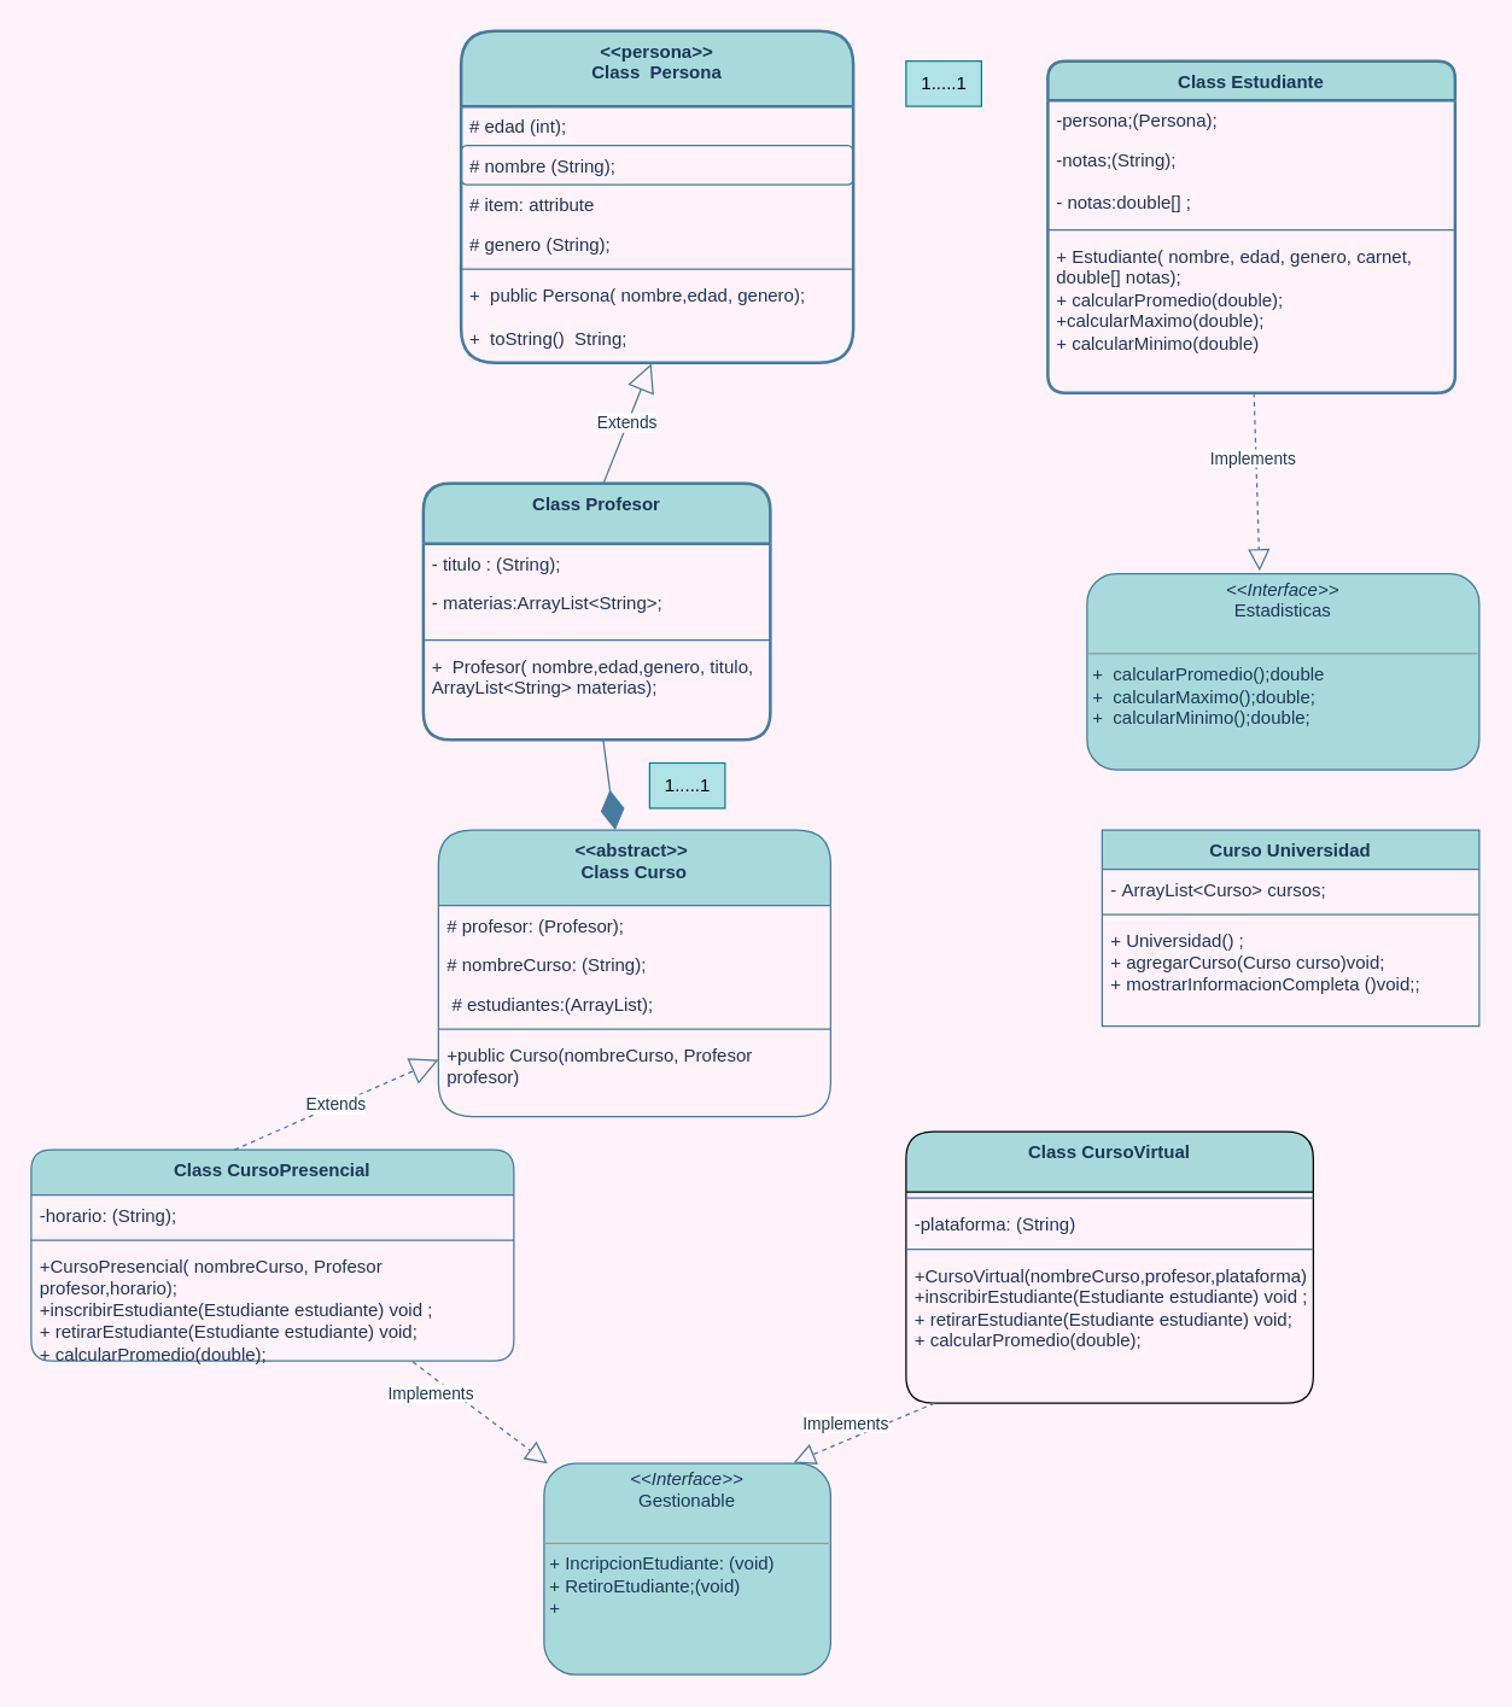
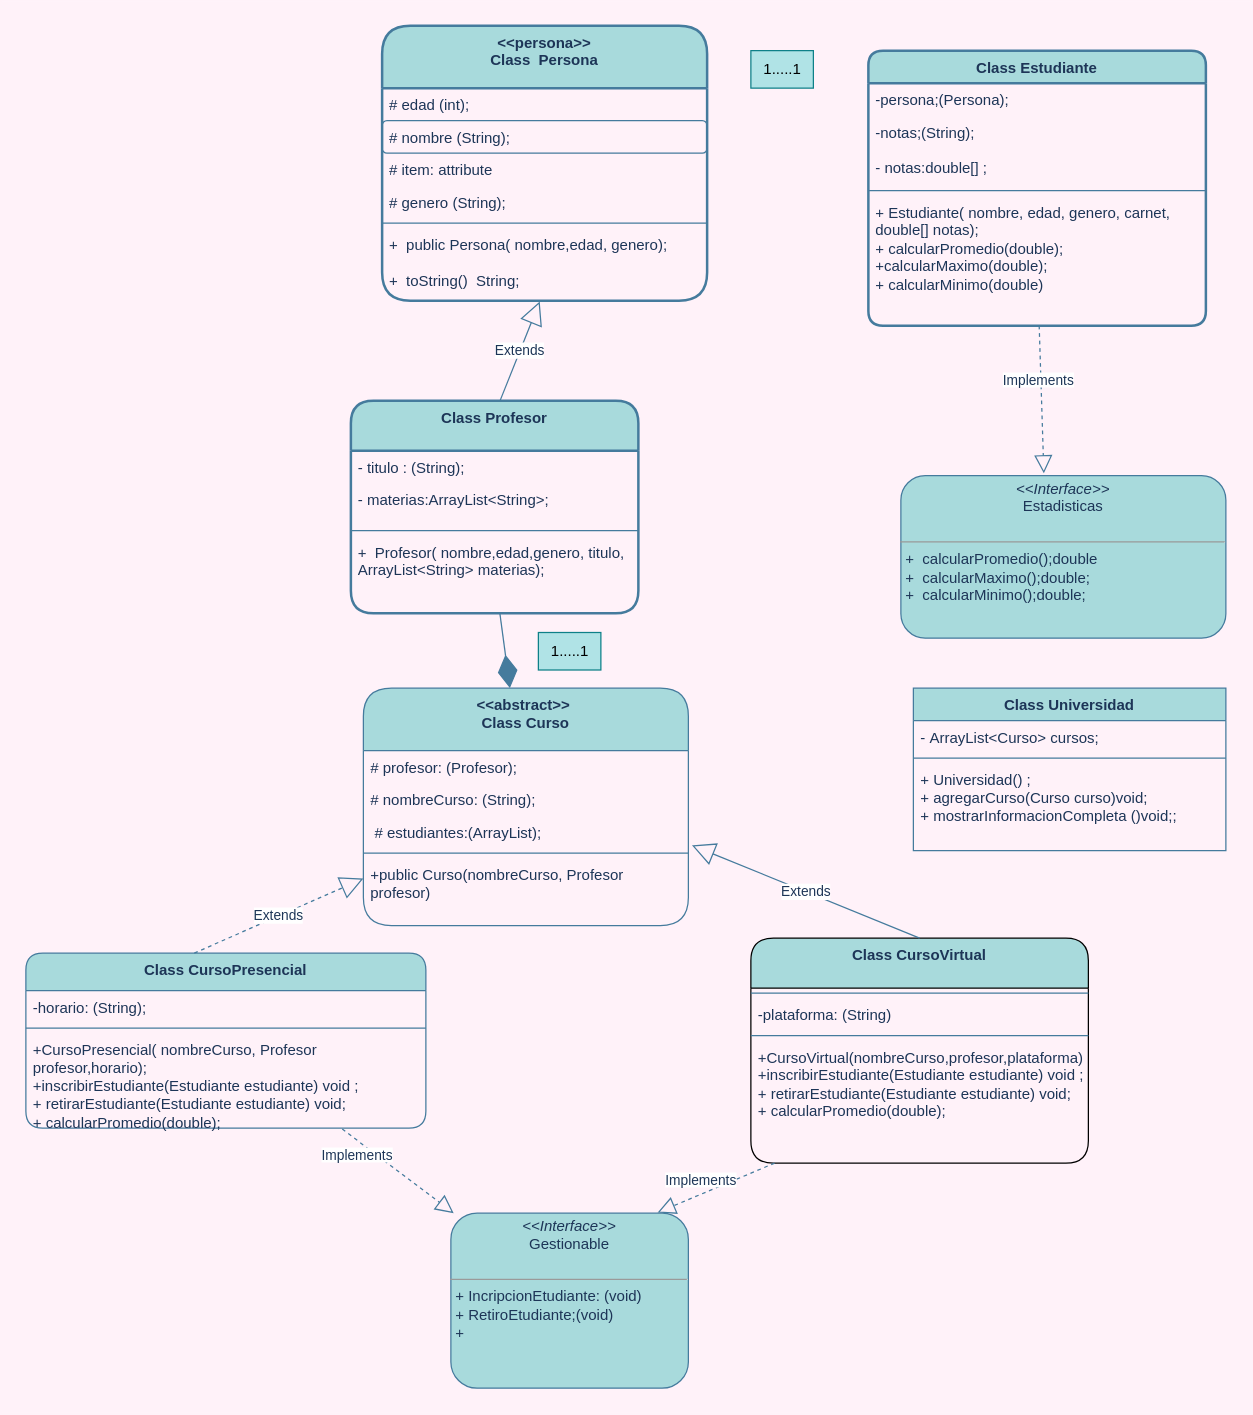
- <mxCell id="49" value="Curso&amp;nbsp;Universidad" style="swimlane;fontStyle=1;align=center;verticalAlign=top;childLayout=stackLayout;horizontal=1;startSize=26;horizontalStack=0;resizeParent=1;resizeParentMax=0;resizeLast=0;collapsible=1;marginBottom=0;whiteSpace=wrap;html=1;strokeColor=#457B9D;fontColor=#1D3557;fillColor=#A8DADC;" vertex="1" parent="1"><mxGeometry x="730" y="550" width="250" height="130" as="geometry" /></mxCell>
+ <mxCell id="49" value="Class&amp;nbsp;Universidad" style="swimlane;fontStyle=1;align=center;verticalAlign=top;childLayout=stackLayout;horizontal=1;startSize=26;horizontalStack=0;resizeParent=1;resizeParentMax=0;resizeLast=0;collapsible=1;marginBottom=0;whiteSpace=wrap;html=1;strokeColor=#457B9D;fontColor=#1D3557;fillColor=#A8DADC;" vertex="1" parent="1"><mxGeometry x="730" y="550" width="250" height="130" as="geometry" /></mxCell>
+ <mxCell id="43" value="Extends" style="endArrow=block;endSize=16;endFill=0;html=1;rounded=0;strokeColor=#457B9D;fontColor=#1D3557;fillColor=#A8DADC;exitX=0.5;exitY=0;exitDx=0;exitDy=0;entryX=1.011;entryY=0.914;entryDx=0;entryDy=0;entryPerimeter=0;" edge="1" parent="1" source="31" target="24"><mxGeometry width="160" relative="1" as="geometry"><mxPoint x="565" y="725" as="sourcePoint" /><mxPoint x="685" y="670" as="targetPoint" /></mxGeometry></mxCell>
